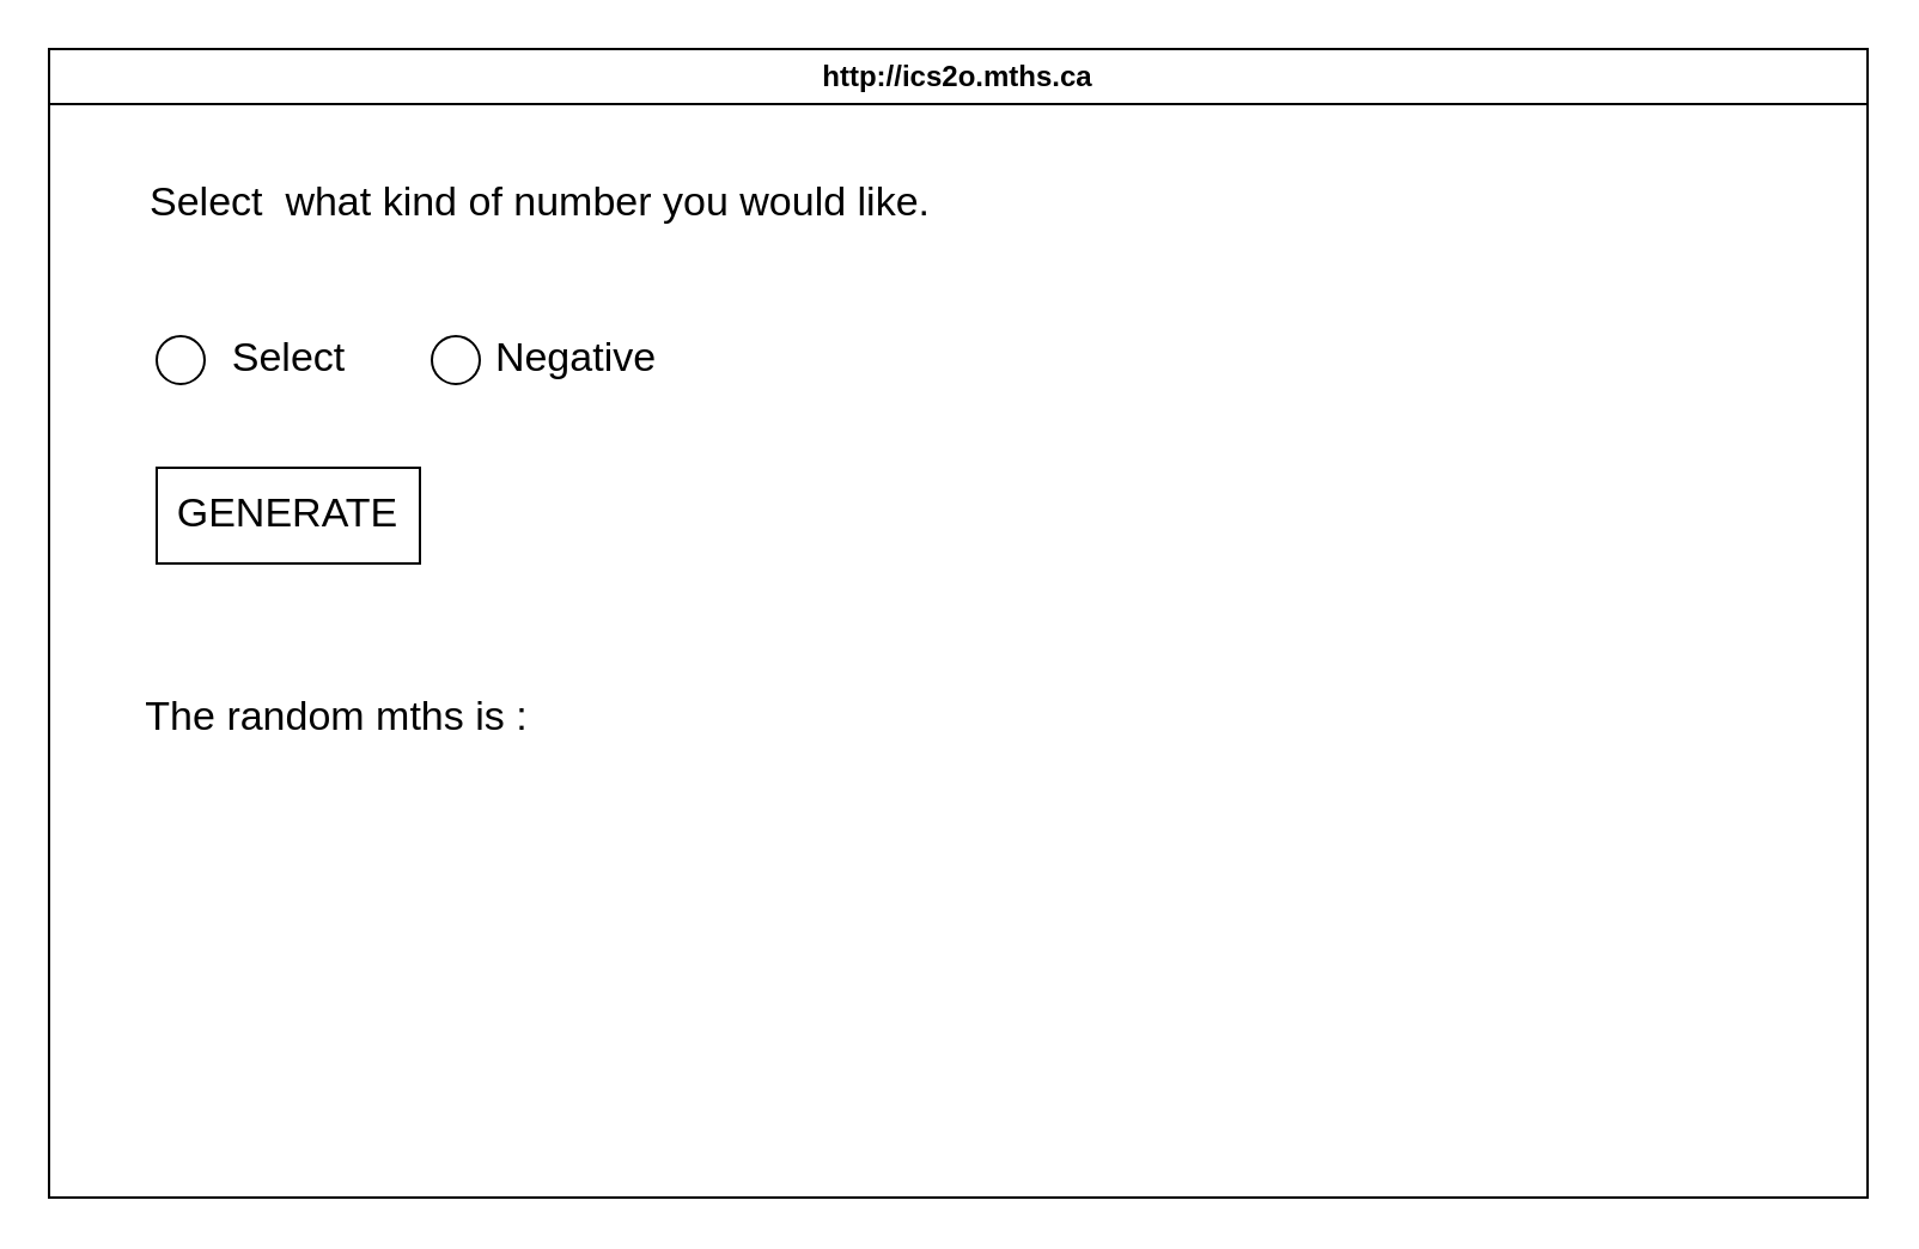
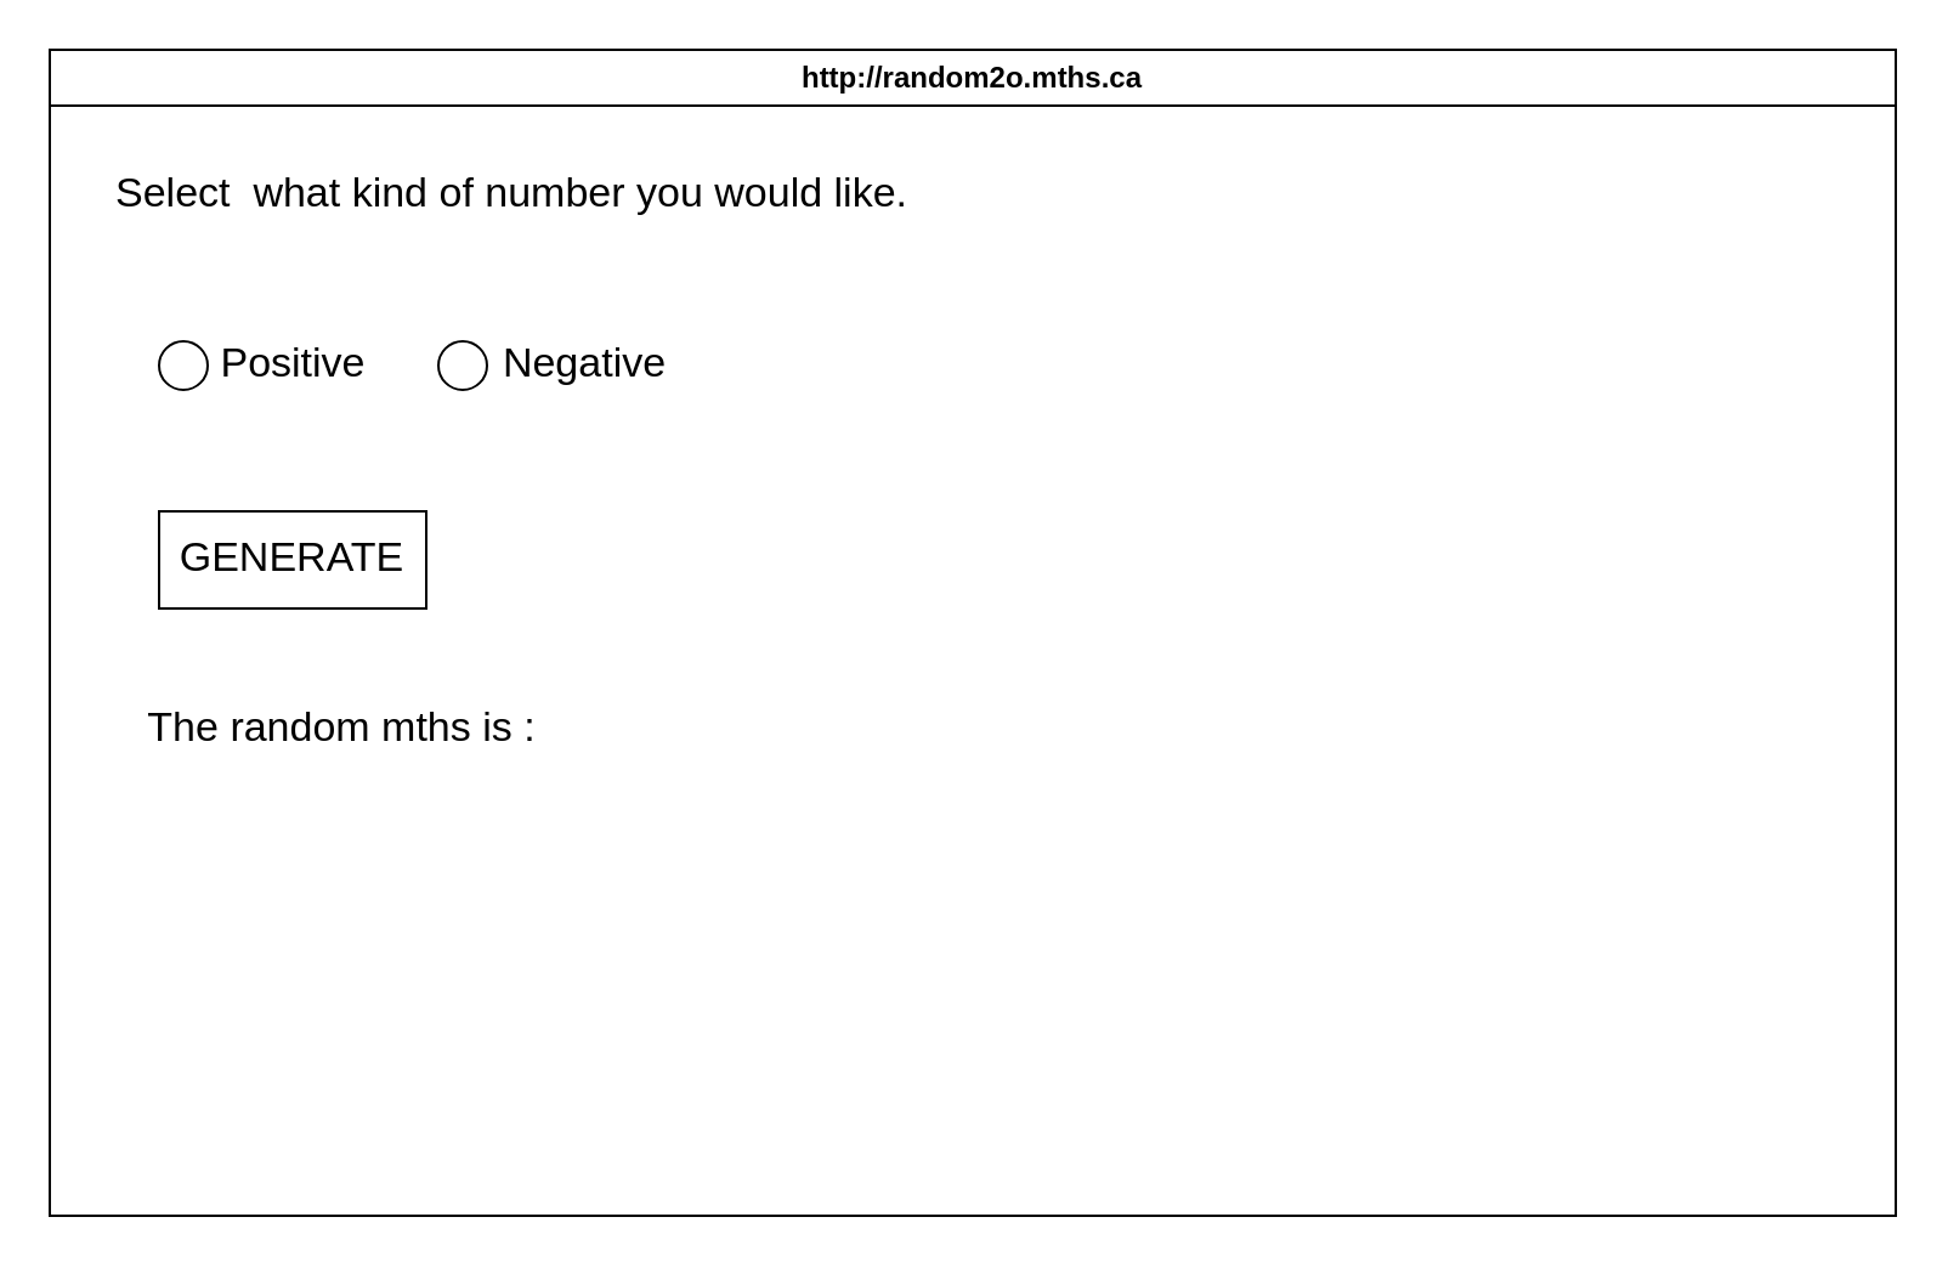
- <mxCell id="2" value="http://ics2o.mths.ca" style="swimlane;whiteSpace=wrap;html=1;" parent="1" vertex="1"><mxGeometry x="20" y="20" width="760" height="480" as="geometry" /></mxCell>
+ <mxCell id="2" value="http://random2o.mths.ca" style="swimlane;whiteSpace=wrap;html=1;" parent="1" vertex="1"><mxGeometry x="20" y="20" width="760" height="480" as="geometry" /></mxCell>
- <mxCell id="3" value="&lt;font style=&quot;font-size: 17px;&quot;&gt;Select&amp;nbsp; what kind of number you would like.&lt;/font&gt;" style="text;html=1;align=center;verticalAlign=middle;resizable=0;points=[];autosize=1;strokeColor=none;fillColor=none;" parent="2" vertex="1"><mxGeometry x="30" y="50" width="350" height="30" as="geometry" /></mxCell>
+ <mxCell id="3" value="&lt;font style=&quot;font-size: 17px;&quot;&gt;Select&amp;nbsp; what kind of number you would like.&lt;/font&gt;" style="text;html=1;align=center;verticalAlign=middle;resizable=0;points=[];autosize=1;strokeColor=none;fillColor=none;" parent="2" vertex="1"><mxGeometry x="15" y="45" width="350" height="30" as="geometry" /></mxCell>
- <mxCell id="4" value="Select" style="text;html=1;align=center;verticalAlign=middle;resizable=0;points=[];autosize=1;strokeColor=none;fillColor=none;fontSize=17;" parent="2" vertex="1"><mxGeometry x="60" y="115" width="80" height="30" as="geometry" /></mxCell>
+ <mxCell id="4" value="Positive" style="text;html=1;align=center;verticalAlign=middle;resizable=0;points=[];autosize=1;strokeColor=none;fillColor=none;fontSize=17;" parent="2" vertex="1"><mxGeometry x="60" y="115" width="80" height="30" as="geometry" /></mxCell>
- <mxCell id="5" value="GENERATE" style="whiteSpace=wrap;html=1;fontSize=17;" parent="2" vertex="1"><mxGeometry x="45" y="175" width="110" height="40" as="geometry" /></mxCell>
+ <mxCell id="5" value="GENERATE" style="whiteSpace=wrap;html=1;fontSize=17;" parent="2" vertex="1"><mxGeometry x="45" y="190" width="110" height="40" as="geometry" /></mxCell>
